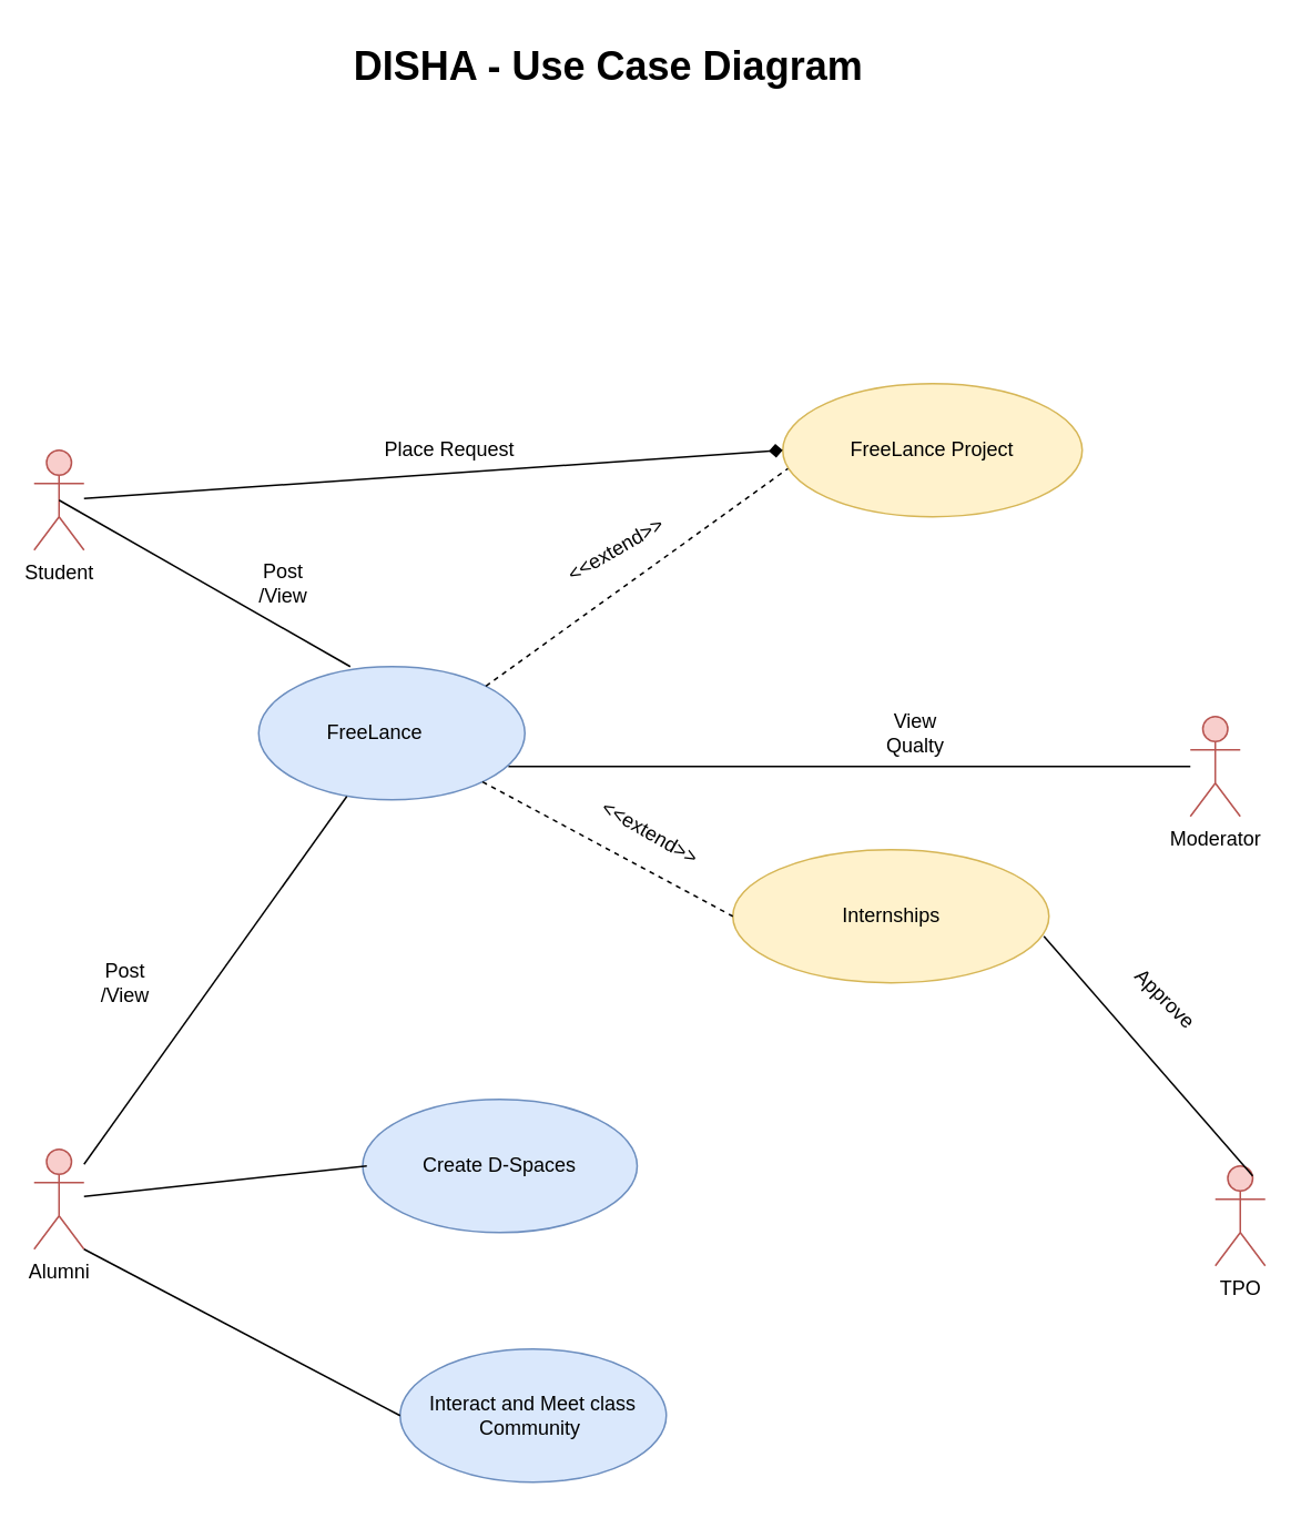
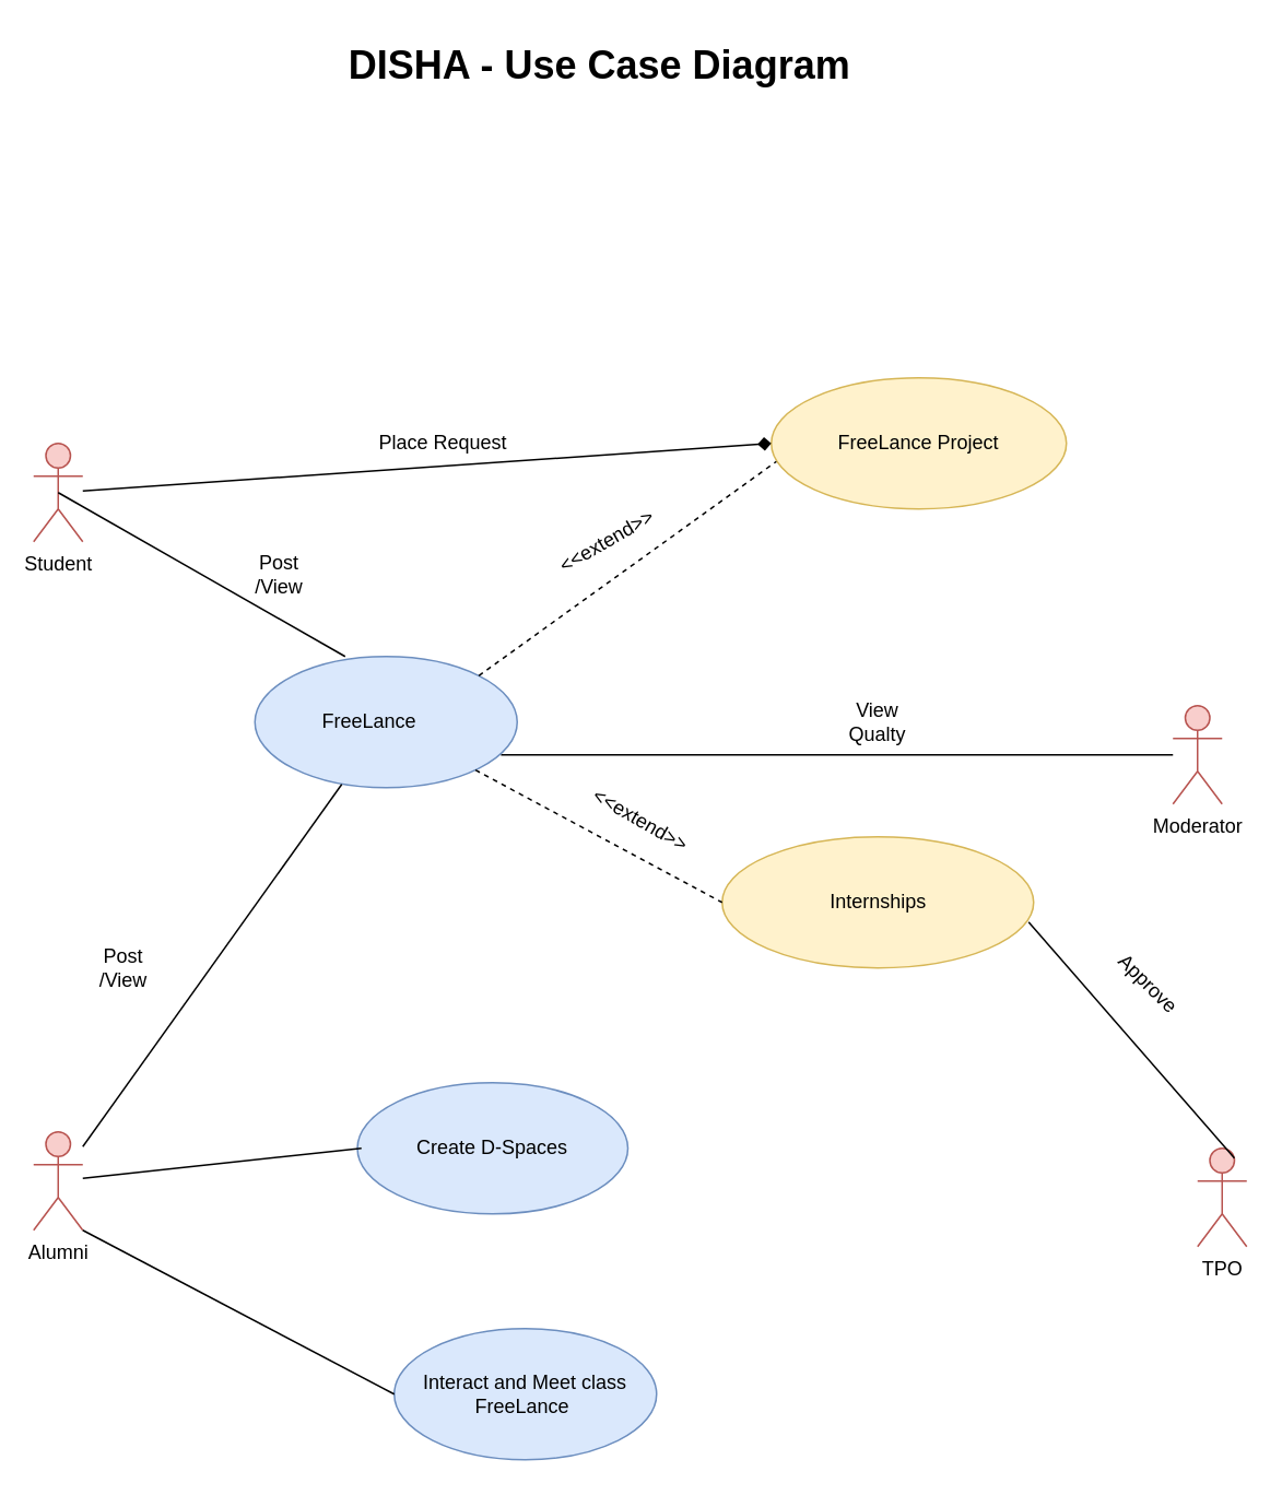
- <mxCell id="12" value="View Qualty" style="text;html=1;strokeColor=none;fillColor=none;align=center;verticalAlign=middle;whiteSpace=wrap;rounded=0;" parent="1" vertex="1"><mxGeometry x="530" y="430" width="40" height="20" as="geometry" /></mxCell>
+ <mxCell id="12" value="View Qualty" style="text;html=1;strokeColor=none;fillColor=none;align=center;verticalAlign=middle;whiteSpace=wrap;rounded=0;" parent="1" vertex="1"><mxGeometry x="515" y="430" width="40" height="20" as="geometry" /></mxCell>
- <mxCell id="29" value="Interact and Meet class Community&amp;nbsp;" style="text;html=1;strokeColor=none;fillColor=none;align=center;verticalAlign=middle;whiteSpace=wrap;rounded=0;" parent="1" vertex="1"><mxGeometry x="250" y="840" width="140" height="20" as="geometry" /></mxCell>
+ <mxCell id="29" value="Interact and Meet class FreeLance&amp;nbsp;" style="text;html=1;strokeColor=none;fillColor=none;align=center;verticalAlign=middle;whiteSpace=wrap;rounded=0;" parent="1" vertex="1"><mxGeometry x="250" y="840" width="140" height="20" as="geometry" /></mxCell>
